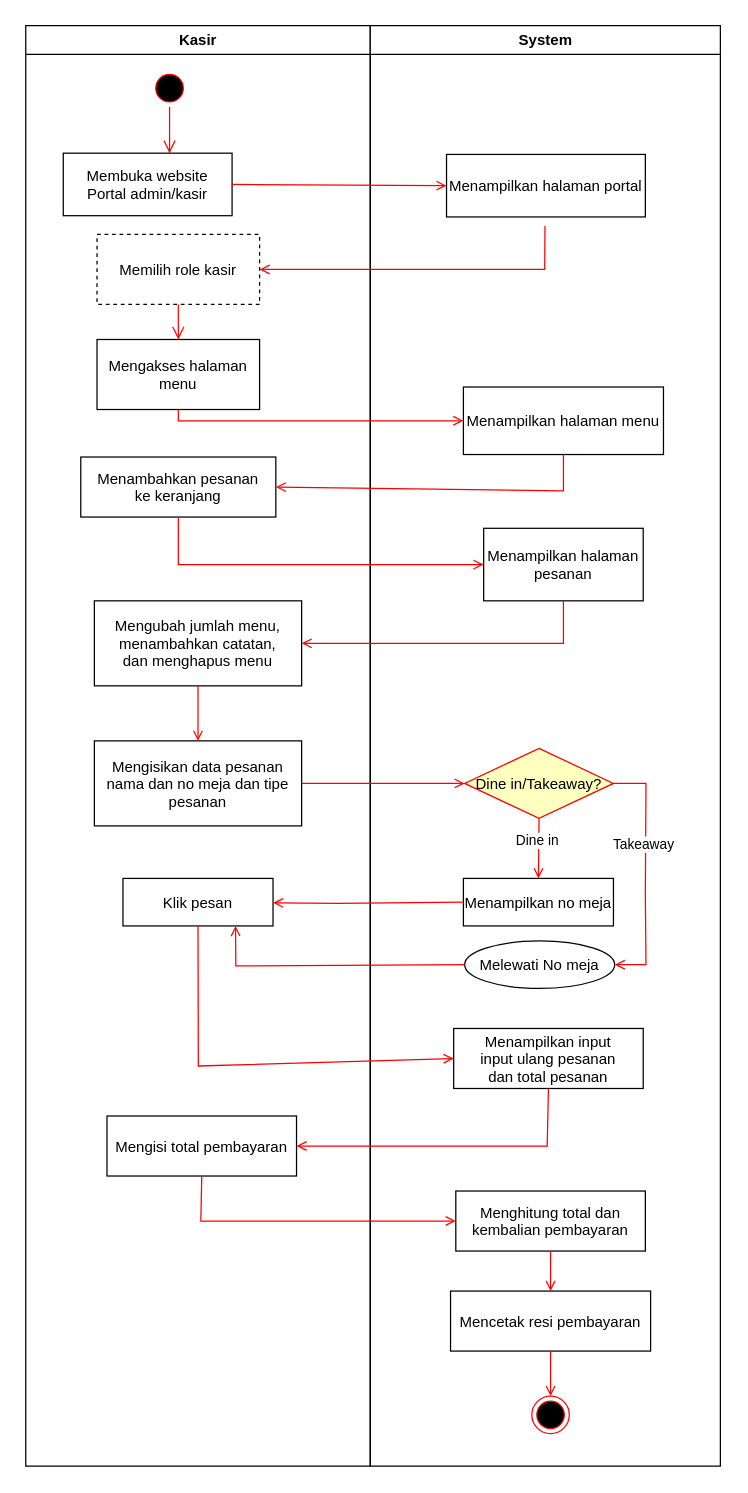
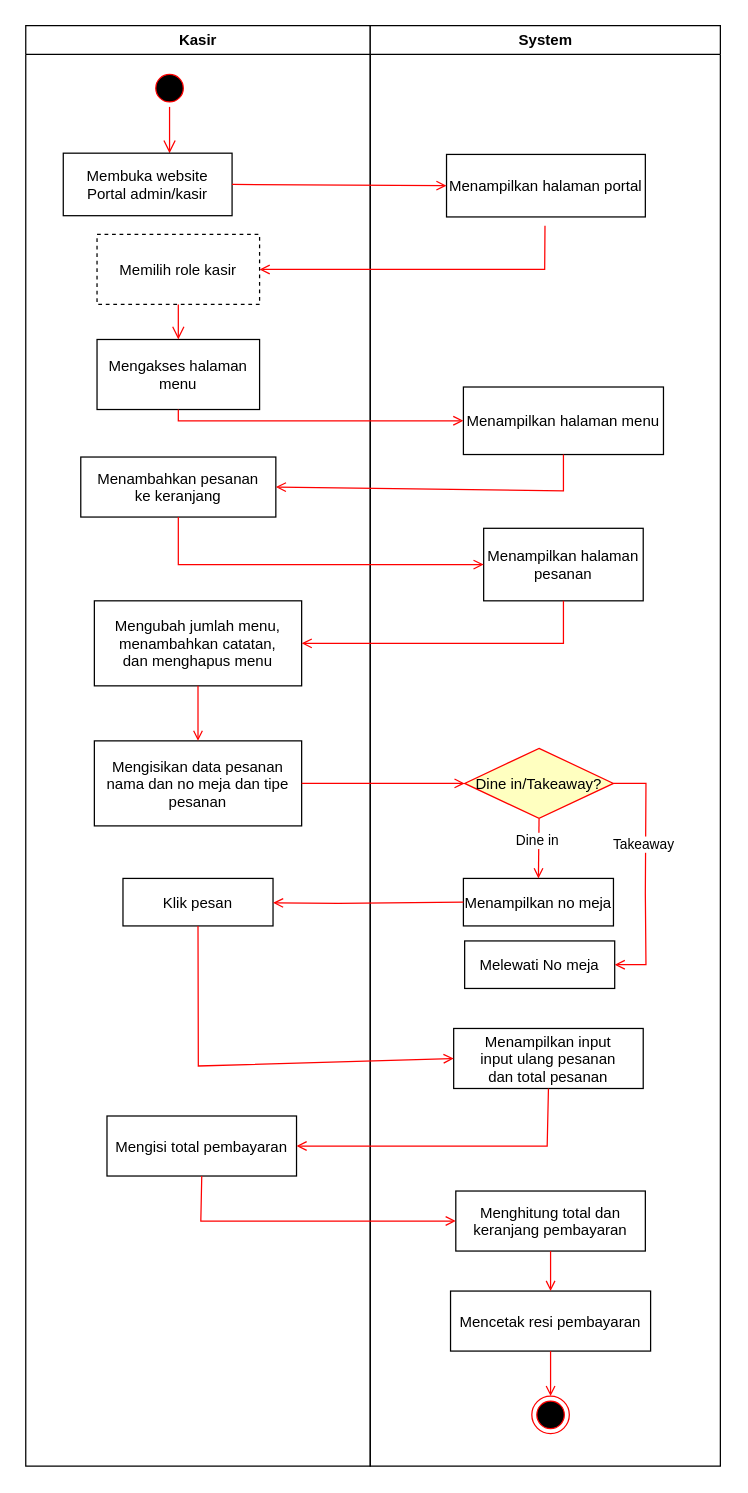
- <mxCell id="24" value="Melewati No meja" style="ellipse;" vertex="1" parent="15"><mxGeometry x="75.5" y="732" width="120" height="38" as="geometry" /></mxCell>
+ <mxCell id="24" value="Melewati No meja" style="" vertex="1" parent="15"><mxGeometry x="75.5" y="732" width="120" height="38" as="geometry" /></mxCell>
- <mxCell id="40" value="" style="endArrow=open;strokeColor=#FF0000;endFill=1;rounded=0;exitX=0;exitY=0.5;exitDx=0;exitDy=0;entryX=0.75;entryY=1;entryDx=0;entryDy=0;" edge="1" parent="1" source="24" target="11"><mxGeometry relative="1" as="geometry"><mxPoint x="345.5" y="750" as="sourcePoint" /><mxPoint x="471.5" y="750" as="targetPoint" /><Array as="points"><mxPoint x="188" y="772" /></Array></mxGeometry></mxCell>
- <mxCell id="28" value="Menghitung total dan&#10;kembalian pembayaran" style="" vertex="1" parent="15"><mxGeometry x="68.42" y="932" width="151.58" height="48" as="geometry" /></mxCell>
+ <mxCell id="28" value="Menghitung total dan&#10;keranjang pembayaran" style="" vertex="1" parent="15"><mxGeometry x="68.42" y="932" width="151.58" height="48" as="geometry" /></mxCell>
